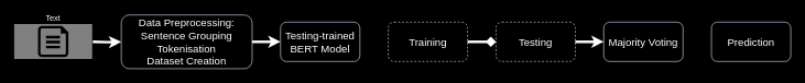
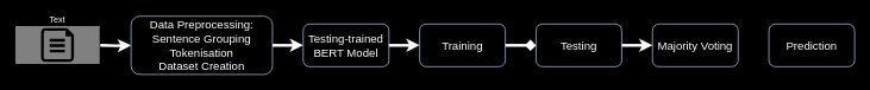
+ <mxCell id="12" style="edgeStyle=orthogonalEdgeStyle;rounded=0;orthogonalLoop=1;jettySize=auto;html=1;strokeColor=#FFFFFF;strokeWidth=4;entryX=0;entryY=0.5;entryDx=0;entryDy=0;" edge="1" parent="1" source="3" target="4"><mxGeometry relative="1" as="geometry"><mxPoint x="160" y="83" as="sourcePoint" /><mxPoint x="203" y="83" as="targetPoint" /></mxGeometry></mxCell>
- <mxCell id="4" value="&lt;font color=&quot;#ffffff&quot;&gt;Training&lt;/font&gt;" style="rounded=1;whiteSpace=wrap;html=1;fillColor=none;strokeColor=#CCE5FF;fontSize=16;dashed=1;" vertex="1" parent="1"><mxGeometry x="587" y="33" width="120" height="60" as="geometry" /></mxCell>
+ <mxCell id="4" value="&lt;font color=&quot;#ffffff&quot;&gt;Training&lt;/font&gt;" style="rounded=1;whiteSpace=wrap;html=1;fillColor=none;strokeColor=#CCE5FF;fontSize=16;" vertex="1" parent="1"><mxGeometry x="587" y="33" width="120" height="60" as="geometry" /></mxCell>
- <mxCell id="5" value="&lt;font style=&quot;font-size: 16px;&quot; color=&quot;#ffffff&quot;&gt;Testing&lt;/font&gt;" style="rounded=1;whiteSpace=wrap;html=1;fillColor=none;strokeColor=#CCE5FF;fontSize=16;dashed=1;" vertex="1" parent="1"><mxGeometry x="750" y="33" width="120" height="60" as="geometry" /></mxCell>
+ <mxCell id="5" value="&lt;font style=&quot;font-size: 16px;&quot; color=&quot;#ffffff&quot;&gt;Testing&lt;/font&gt;" style="rounded=1;whiteSpace=wrap;html=1;fillColor=none;strokeColor=#CCE5FF;fontSize=16;" vertex="1" parent="1"><mxGeometry x="750" y="33" width="120" height="60" as="geometry" /></mxCell>
